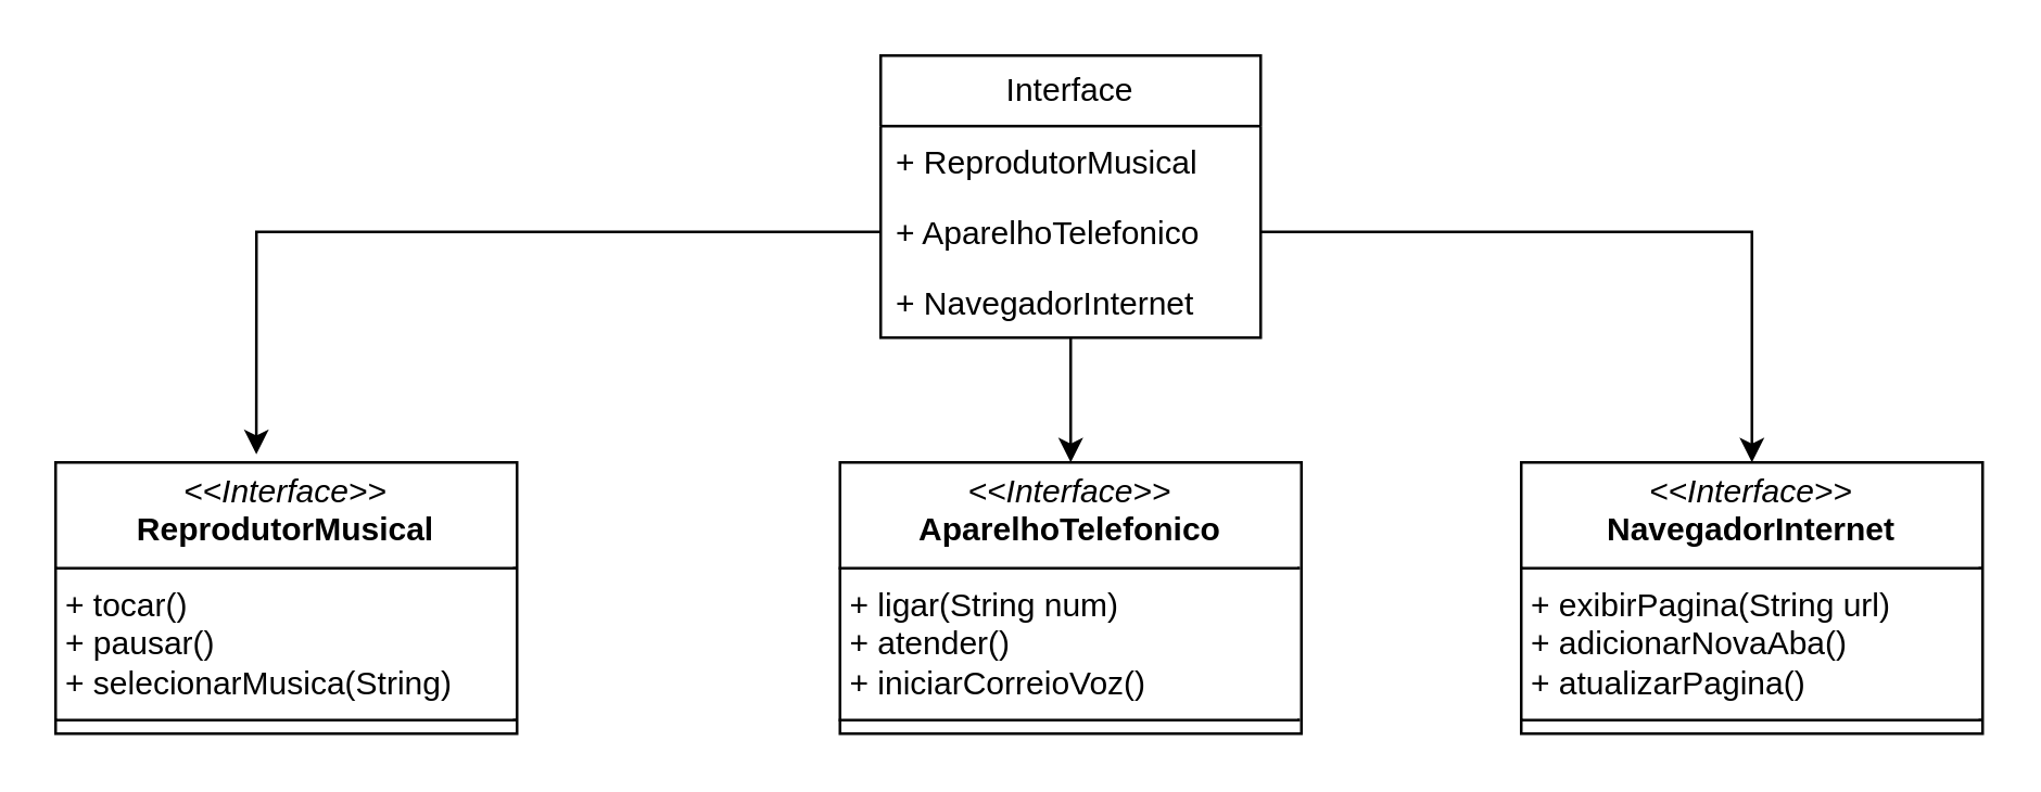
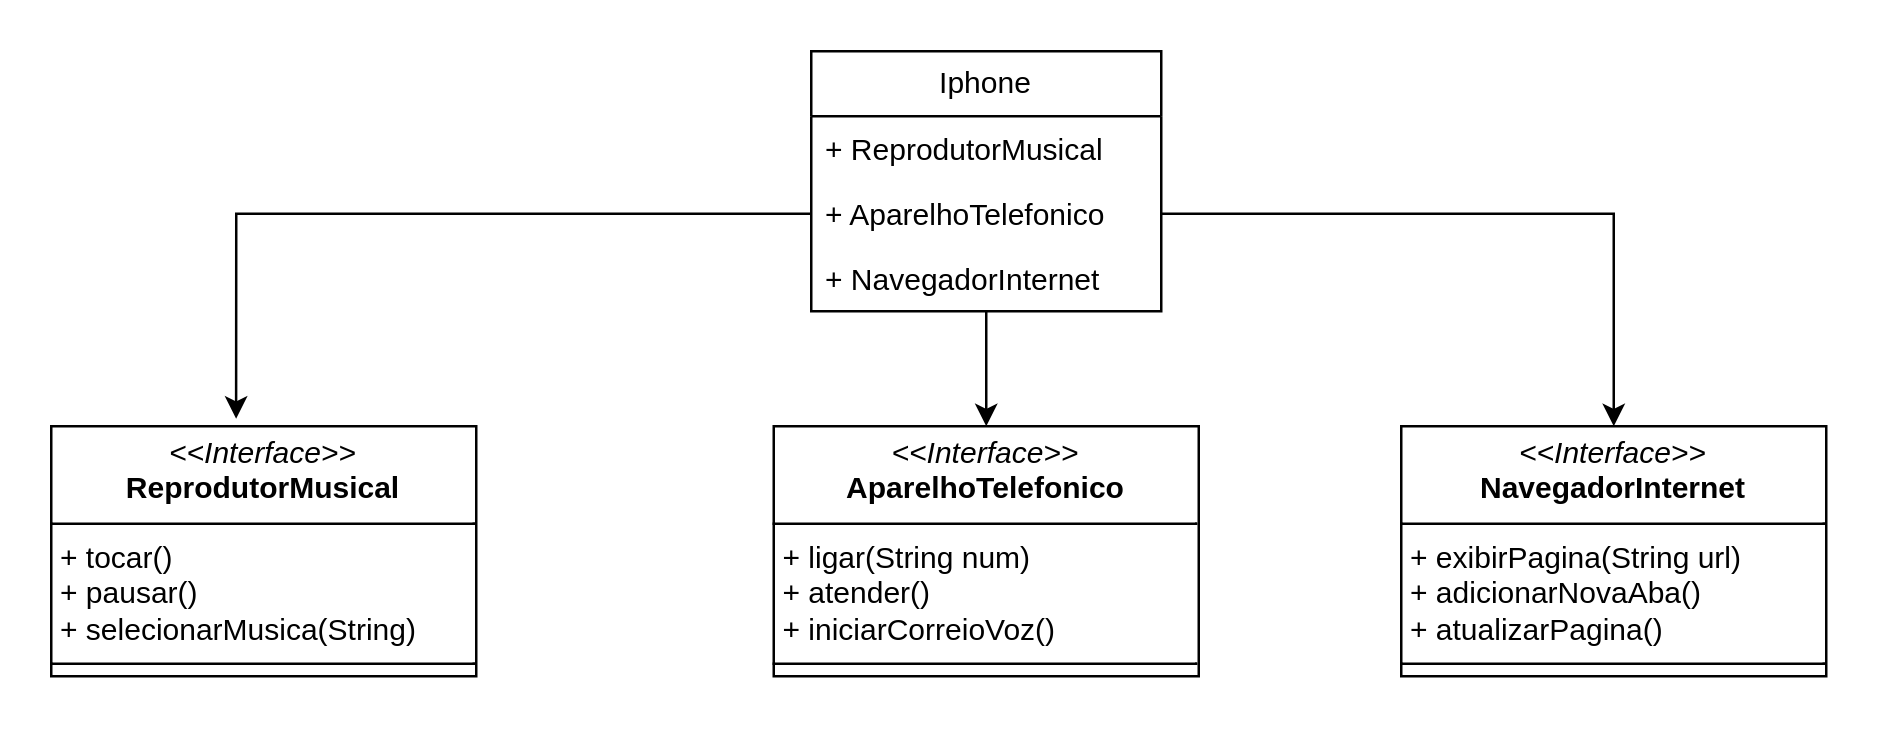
- <mxCell id="3" value="Interface" style="swimlane;fontStyle=0;childLayout=stackLayout;horizontal=1;startSize=26;fillColor=none;horizontalStack=0;resizeParent=1;resizeParentMax=0;resizeLast=0;collapsible=1;marginBottom=0;whiteSpace=wrap;html=1;" vertex="1" parent="1"><mxGeometry x="324" y="20" width="140" height="104" as="geometry" /></mxCell>
+ <mxCell id="3" value="Iphone" style="swimlane;fontStyle=0;childLayout=stackLayout;horizontal=1;startSize=26;fillColor=none;horizontalStack=0;resizeParent=1;resizeParentMax=0;resizeLast=0;collapsible=1;marginBottom=0;whiteSpace=wrap;html=1;" vertex="1" parent="1"><mxGeometry x="324" y="20" width="140" height="104" as="geometry" /></mxCell>
